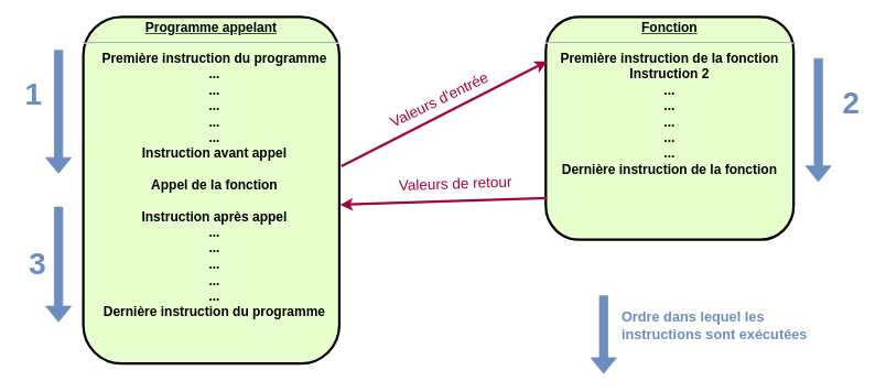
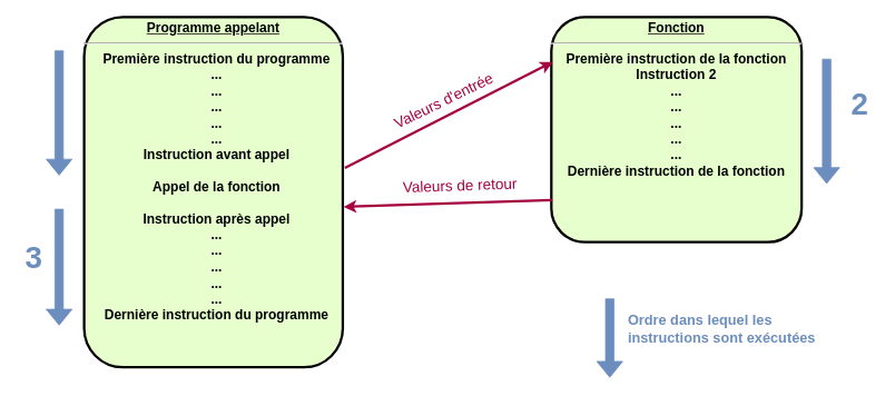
- <mxCell id="13" value="1" style="text;html=1;strokeColor=none;fillColor=none;align=center;verticalAlign=middle;whiteSpace=wrap;rounded=0;fontSize=37;fontStyle=1;fontColor=#6C8EBF;" vertex="1" parent="1"><mxGeometry x="20" y="105" width="40" height="20" as="geometry" /></mxCell>
- <mxCell id="15" value="3" style="text;html=1;strokeColor=none;fillColor=none;align=center;verticalAlign=middle;whiteSpace=wrap;rounded=0;fontSize=37;fontStyle=1;fontColor=#6C8EBF;" vertex="1" parent="1"><mxGeometry x="25" y="310" width="40" height="20" as="geometry" /></mxCell>
+ <mxCell id="15" value="3" style="text;html=1;strokeColor=none;fillColor=none;align=center;verticalAlign=middle;whiteSpace=wrap;rounded=0;fontSize=37;fontStyle=1;fontColor=#6C8EBF;" vertex="1" parent="1"><mxGeometry x="20" y="300" width="40" height="20" as="geometry" /></mxCell>
